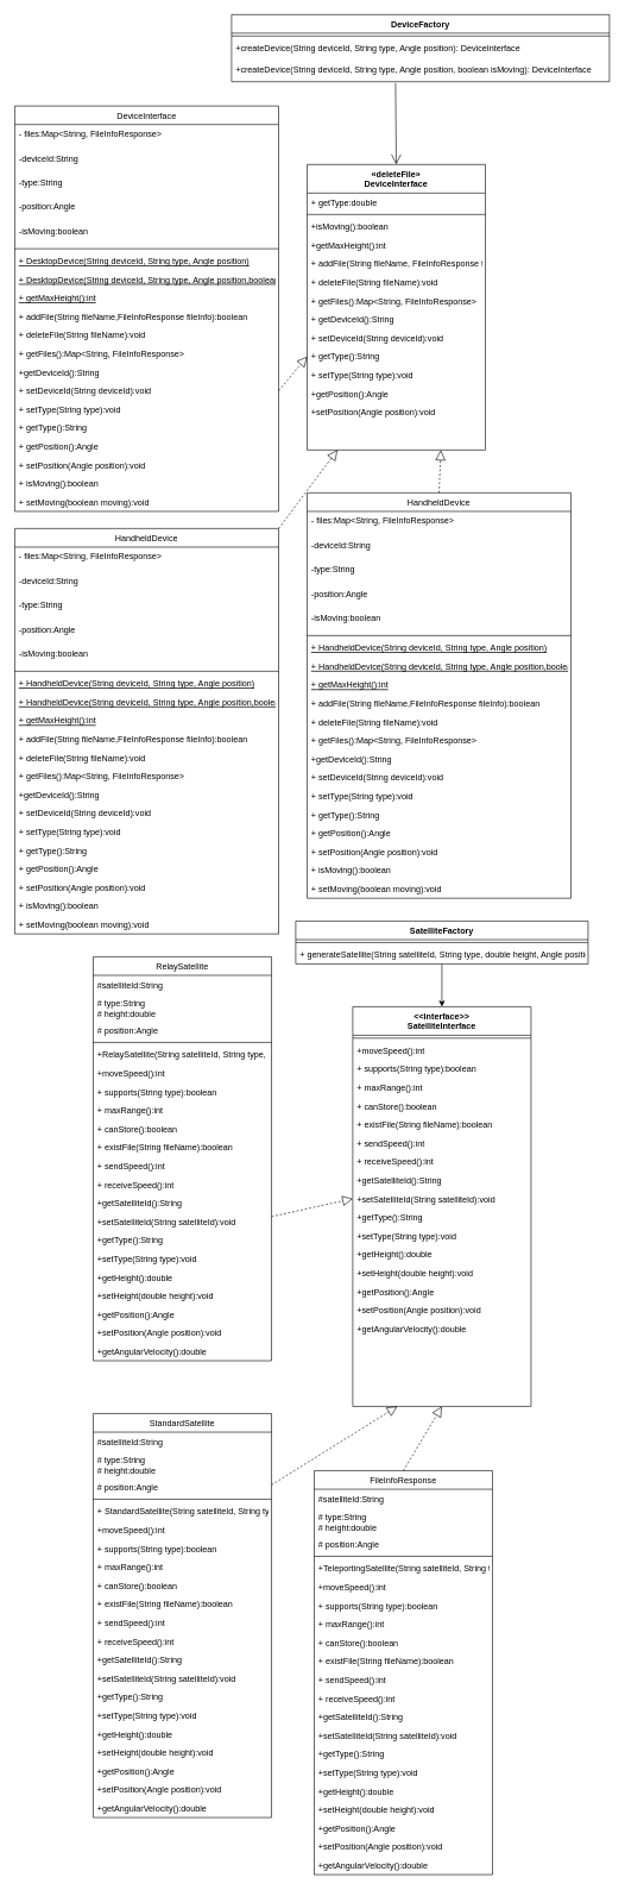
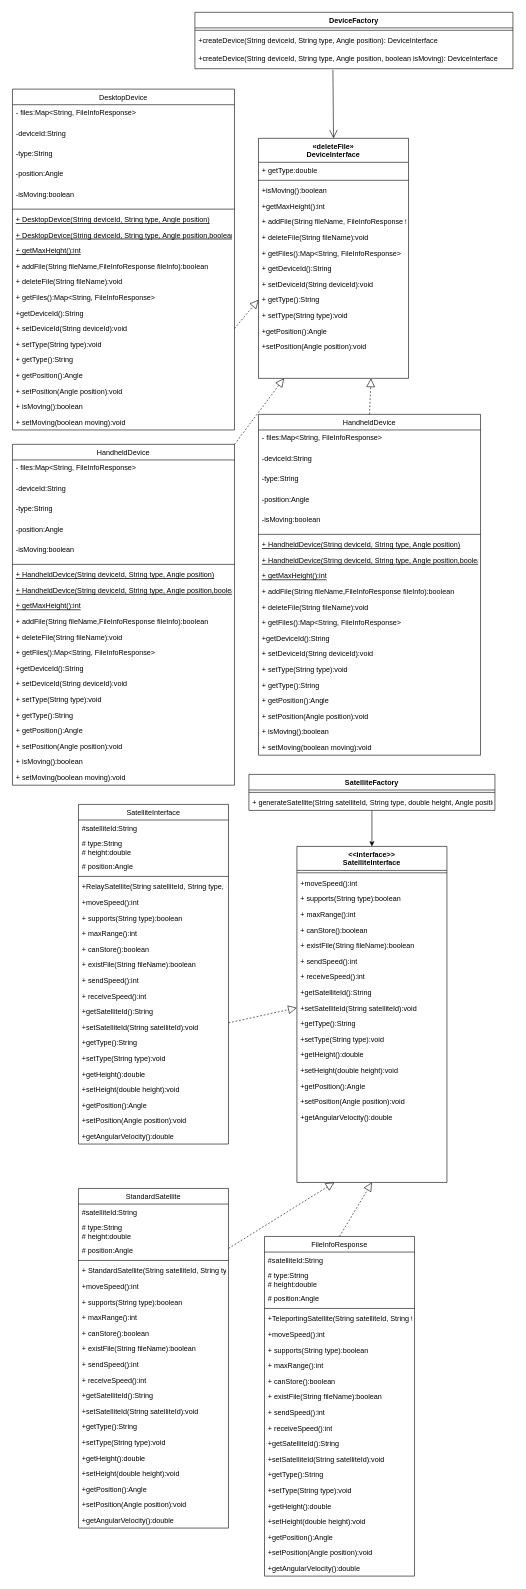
- <mxCell id="16" value="DeviceInterface" style="swimlane;fontStyle=0;align=center;verticalAlign=top;childLayout=stackLayout;horizontal=1;startSize=26;horizontalStack=0;resizeParent=1;resizeLast=0;collapsible=1;marginBottom=0;rounded=0;shadow=0;strokeWidth=1;" parent="1" vertex="1"><mxGeometry x="20" y="148" width="370" height="568" as="geometry"><mxRectangle x="130" y="380" width="160" height="26" as="alternateBounds" /></mxGeometry></mxCell>
+ <mxCell id="16" value="DesktopDevice" style="swimlane;fontStyle=0;align=center;verticalAlign=top;childLayout=stackLayout;horizontal=1;startSize=26;horizontalStack=0;resizeParent=1;resizeLast=0;collapsible=1;marginBottom=0;rounded=0;shadow=0;strokeWidth=1;" parent="1" vertex="1"><mxGeometry x="20" y="148" width="370" height="568" as="geometry"><mxRectangle x="130" y="380" width="160" height="26" as="alternateBounds" /></mxGeometry></mxCell>
- <mxCell id="42" value="RelaySatellite" style="swimlane;fontStyle=0;align=center;verticalAlign=top;childLayout=stackLayout;horizontal=1;startSize=26;horizontalStack=0;resizeParent=1;resizeLast=0;collapsible=1;marginBottom=0;rounded=0;shadow=0;strokeWidth=1;" parent="1" vertex="1"><mxGeometry x="130" y="1340" width="250" height="566" as="geometry"><mxRectangle x="230" y="140" width="160" height="26" as="alternateBounds" /></mxGeometry></mxCell>
+ <mxCell id="42" value="SatelliteInterface" style="swimlane;fontStyle=0;align=center;verticalAlign=top;childLayout=stackLayout;horizontal=1;startSize=26;horizontalStack=0;resizeParent=1;resizeLast=0;collapsible=1;marginBottom=0;rounded=0;shadow=0;strokeWidth=1;" parent="1" vertex="1"><mxGeometry x="130" y="1340" width="250" height="566" as="geometry"><mxRectangle x="230" y="140" width="160" height="26" as="alternateBounds" /></mxGeometry></mxCell>
